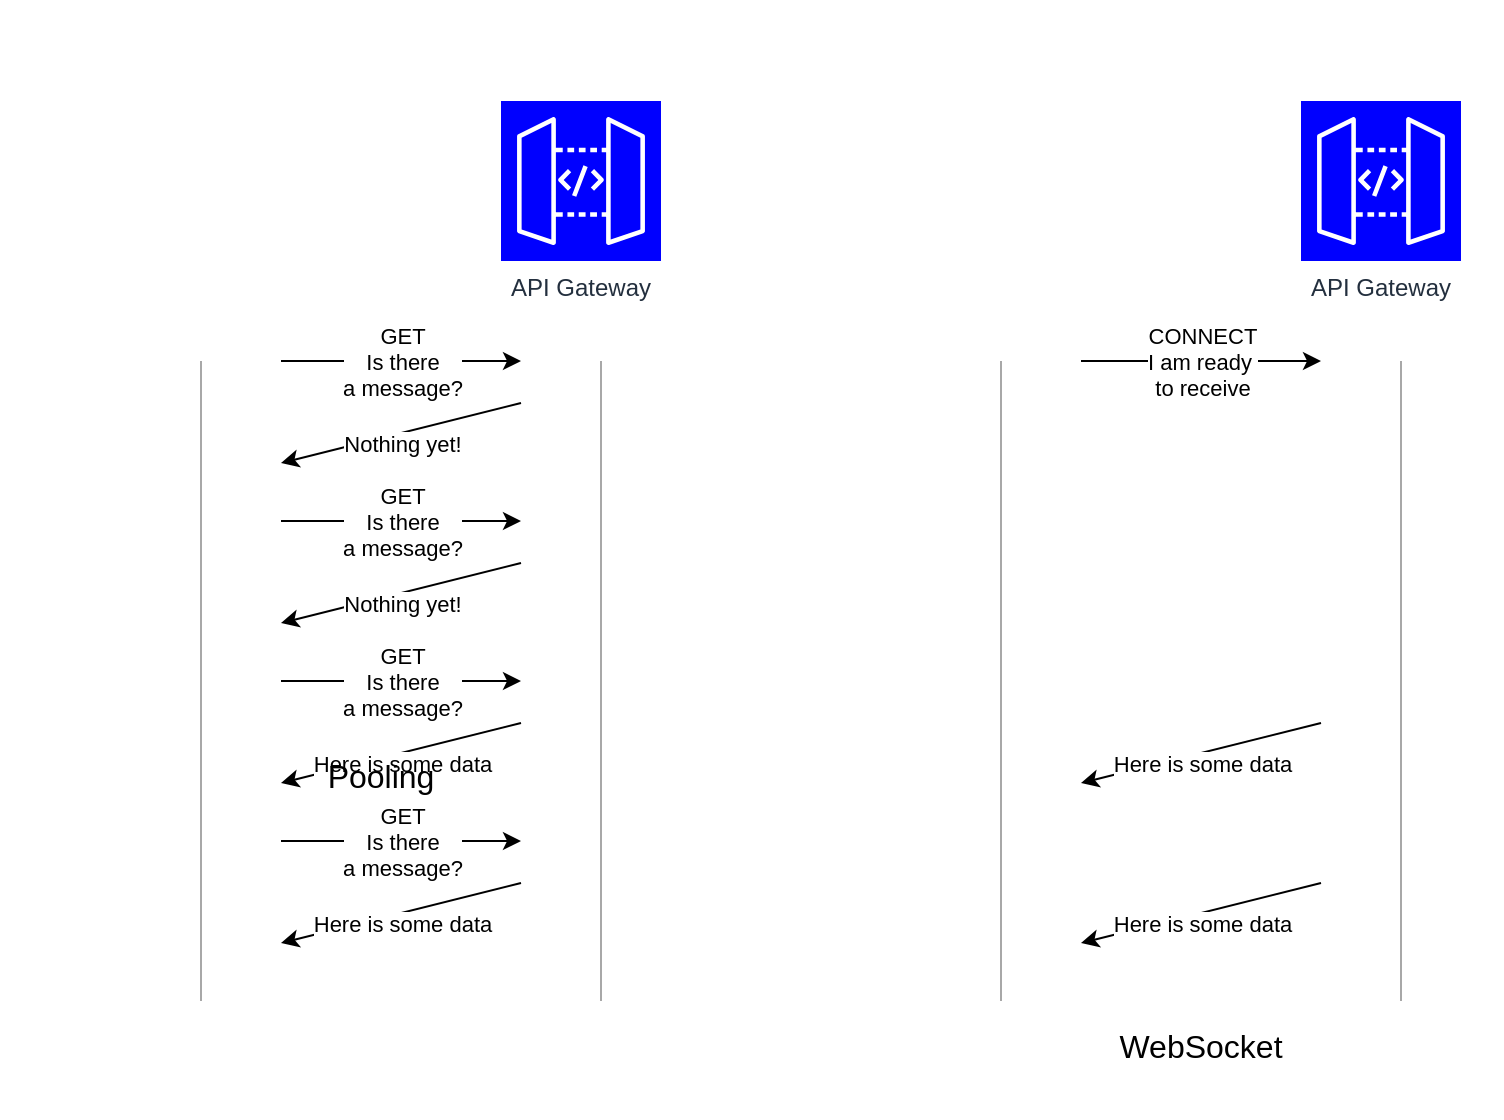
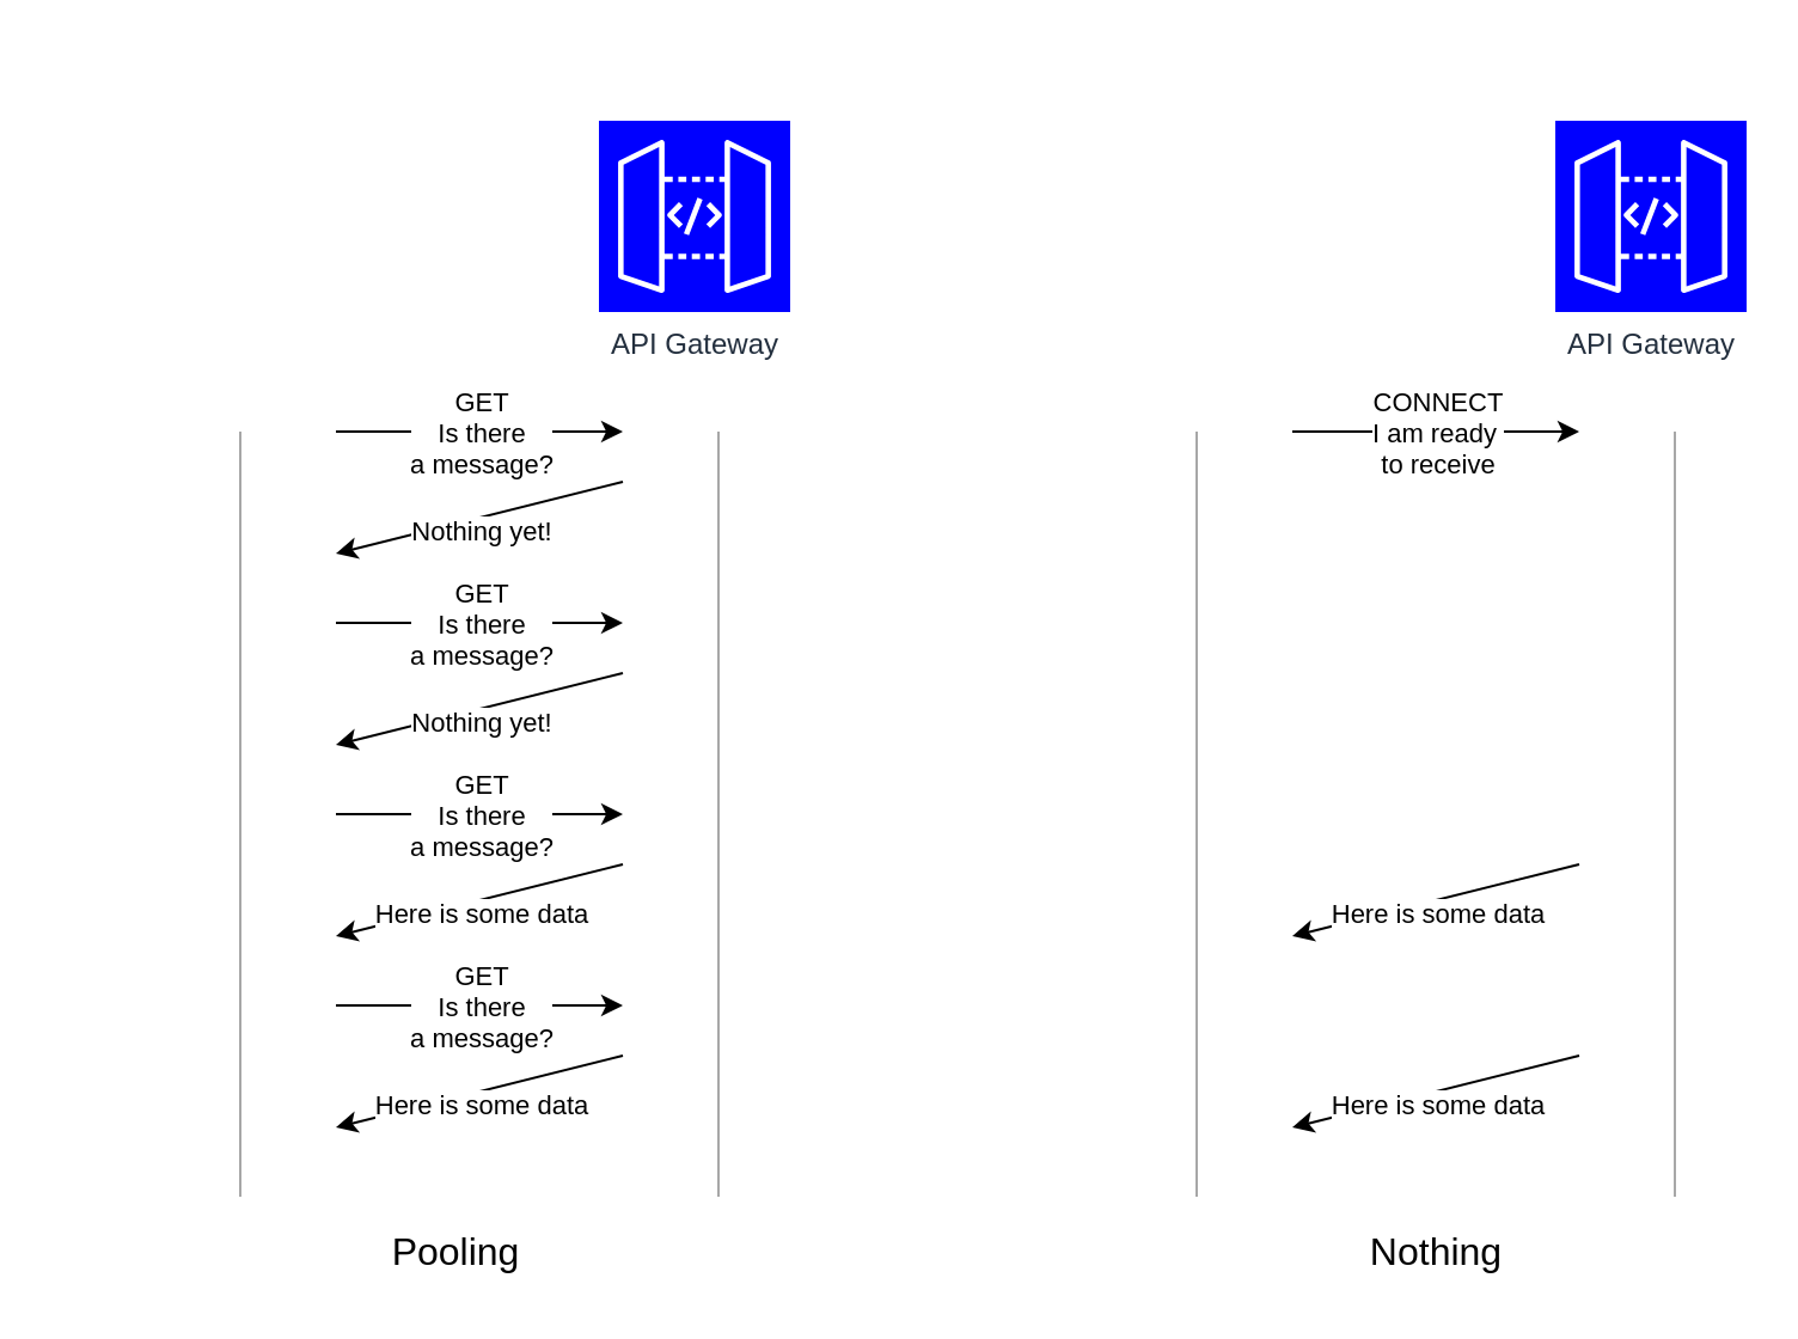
- <mxCell id="40" value="&lt;font style=&quot;font-size: 16px;&quot;&gt;Pooling&lt;/font&gt;" style="text;html=1;align=center;verticalAlign=middle;resizable=0;points=[];autosize=1;strokeColor=none;fillColor=none;" vertex="1" parent="1"><mxGeometry x="150" y="373" width="80" height="30" as="geometry" /></mxCell>
+ <mxCell id="40" value="&lt;font style=&quot;font-size: 16px;&quot;&gt;Pooling&lt;/font&gt;" style="text;html=1;align=center;verticalAlign=middle;resizable=0;points=[];autosize=1;strokeColor=none;fillColor=none;" vertex="1" parent="1"><mxGeometry x="150" y="508" width="80" height="30" as="geometry" /></mxCell>
- <mxCell id="41" value="&lt;font style=&quot;font-size: 16px;&quot;&gt;WebSocket&lt;/font&gt;" style="text;html=1;align=center;verticalAlign=middle;resizable=0;points=[];autosize=1;strokeColor=none;fillColor=none;" vertex="1" parent="1"><mxGeometry x="545" y="508" width="110" height="30" as="geometry" /></mxCell>
+ <mxCell id="41" value="&lt;font style=&quot;font-size: 16px;&quot;&gt;Nothing&lt;/font&gt;" style="text;html=1;align=center;verticalAlign=middle;resizable=0;points=[];autosize=1;strokeColor=none;fillColor=none;" vertex="1" parent="1"><mxGeometry x="545" y="508" width="110" height="30" as="geometry" /></mxCell>
